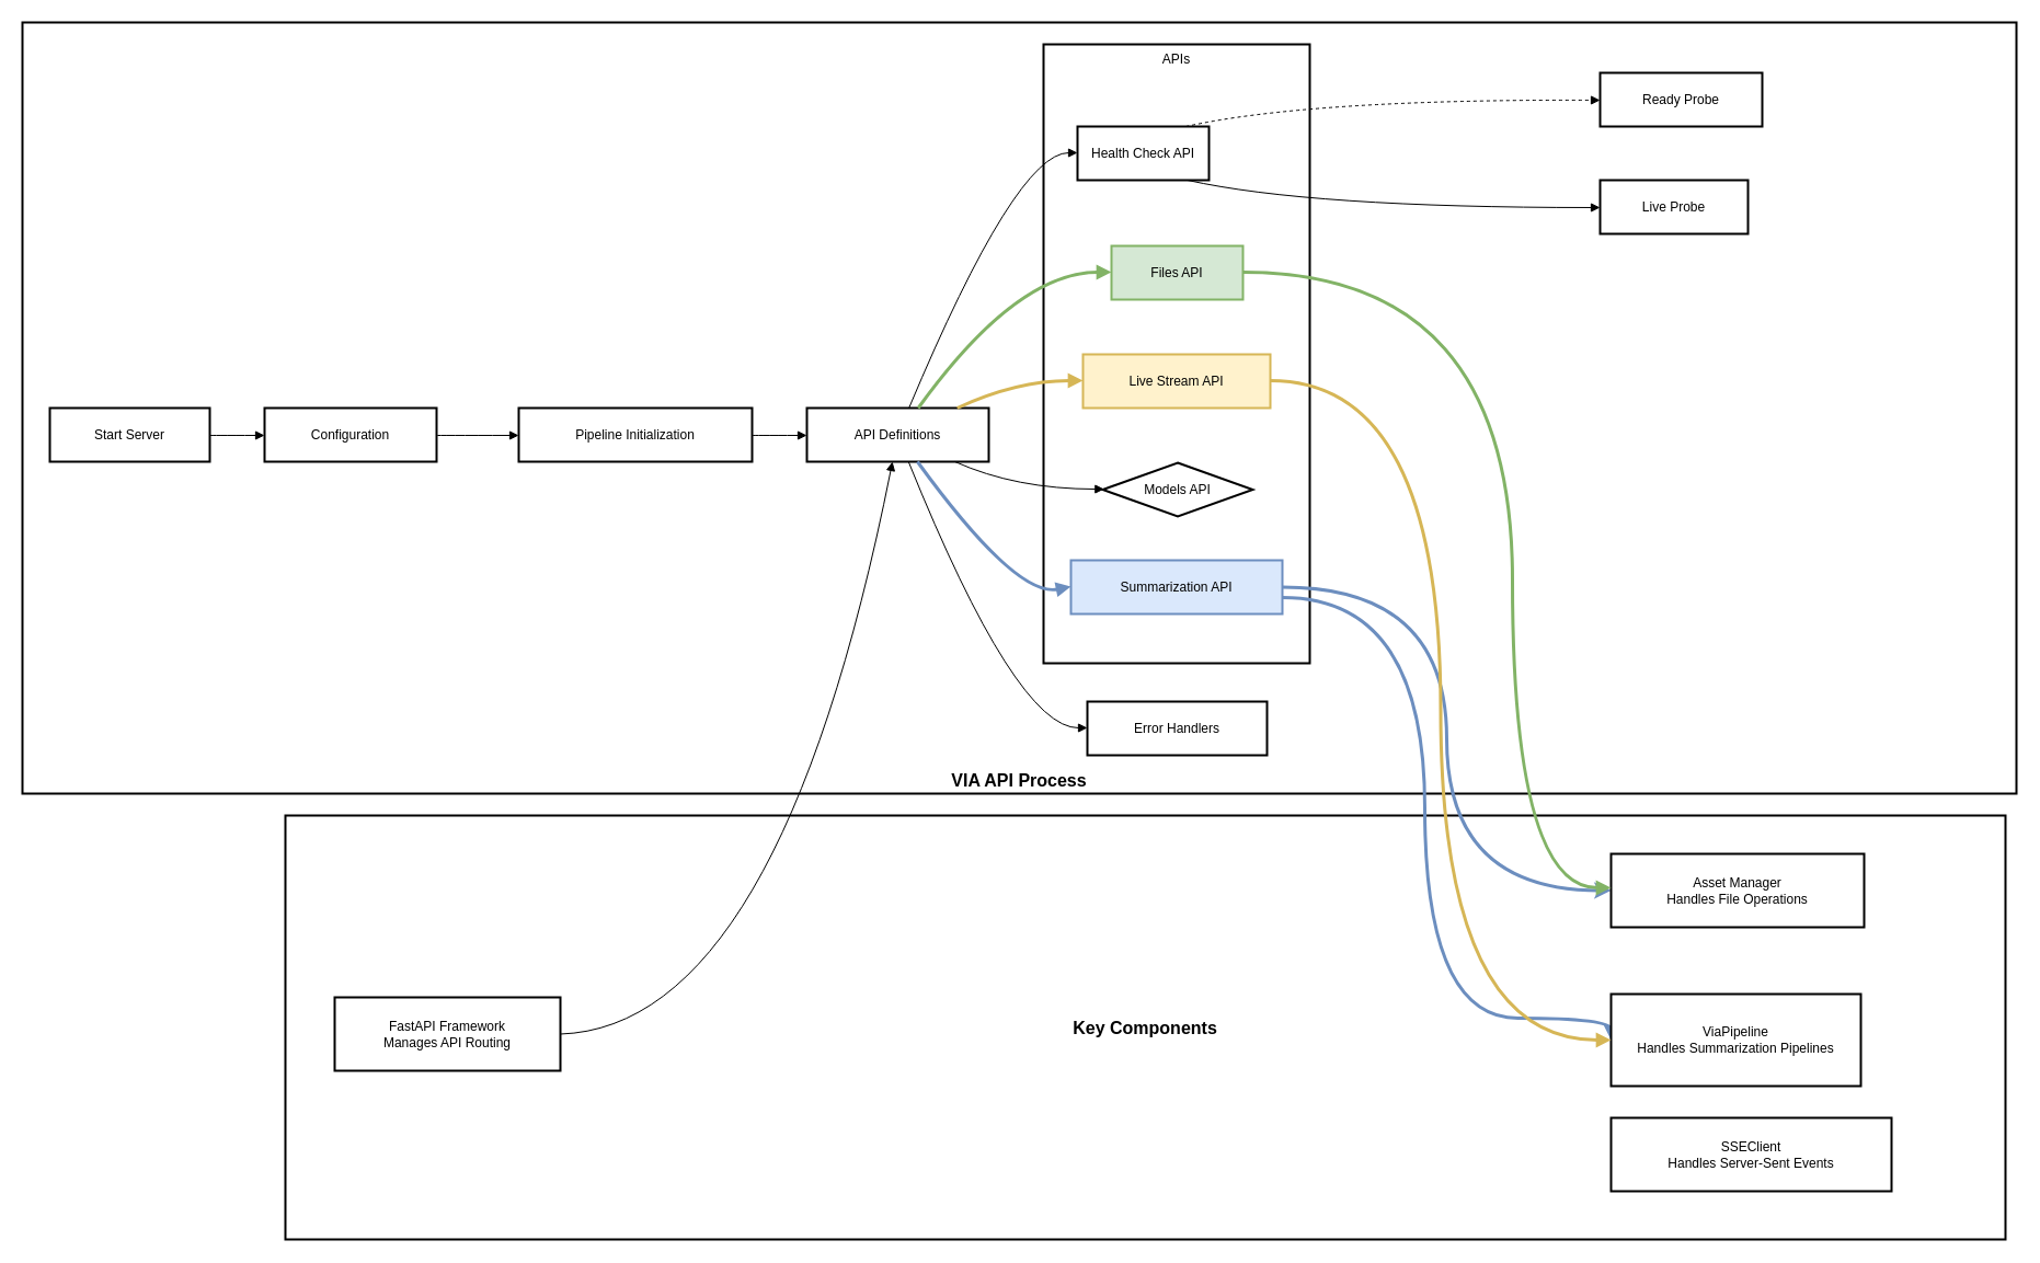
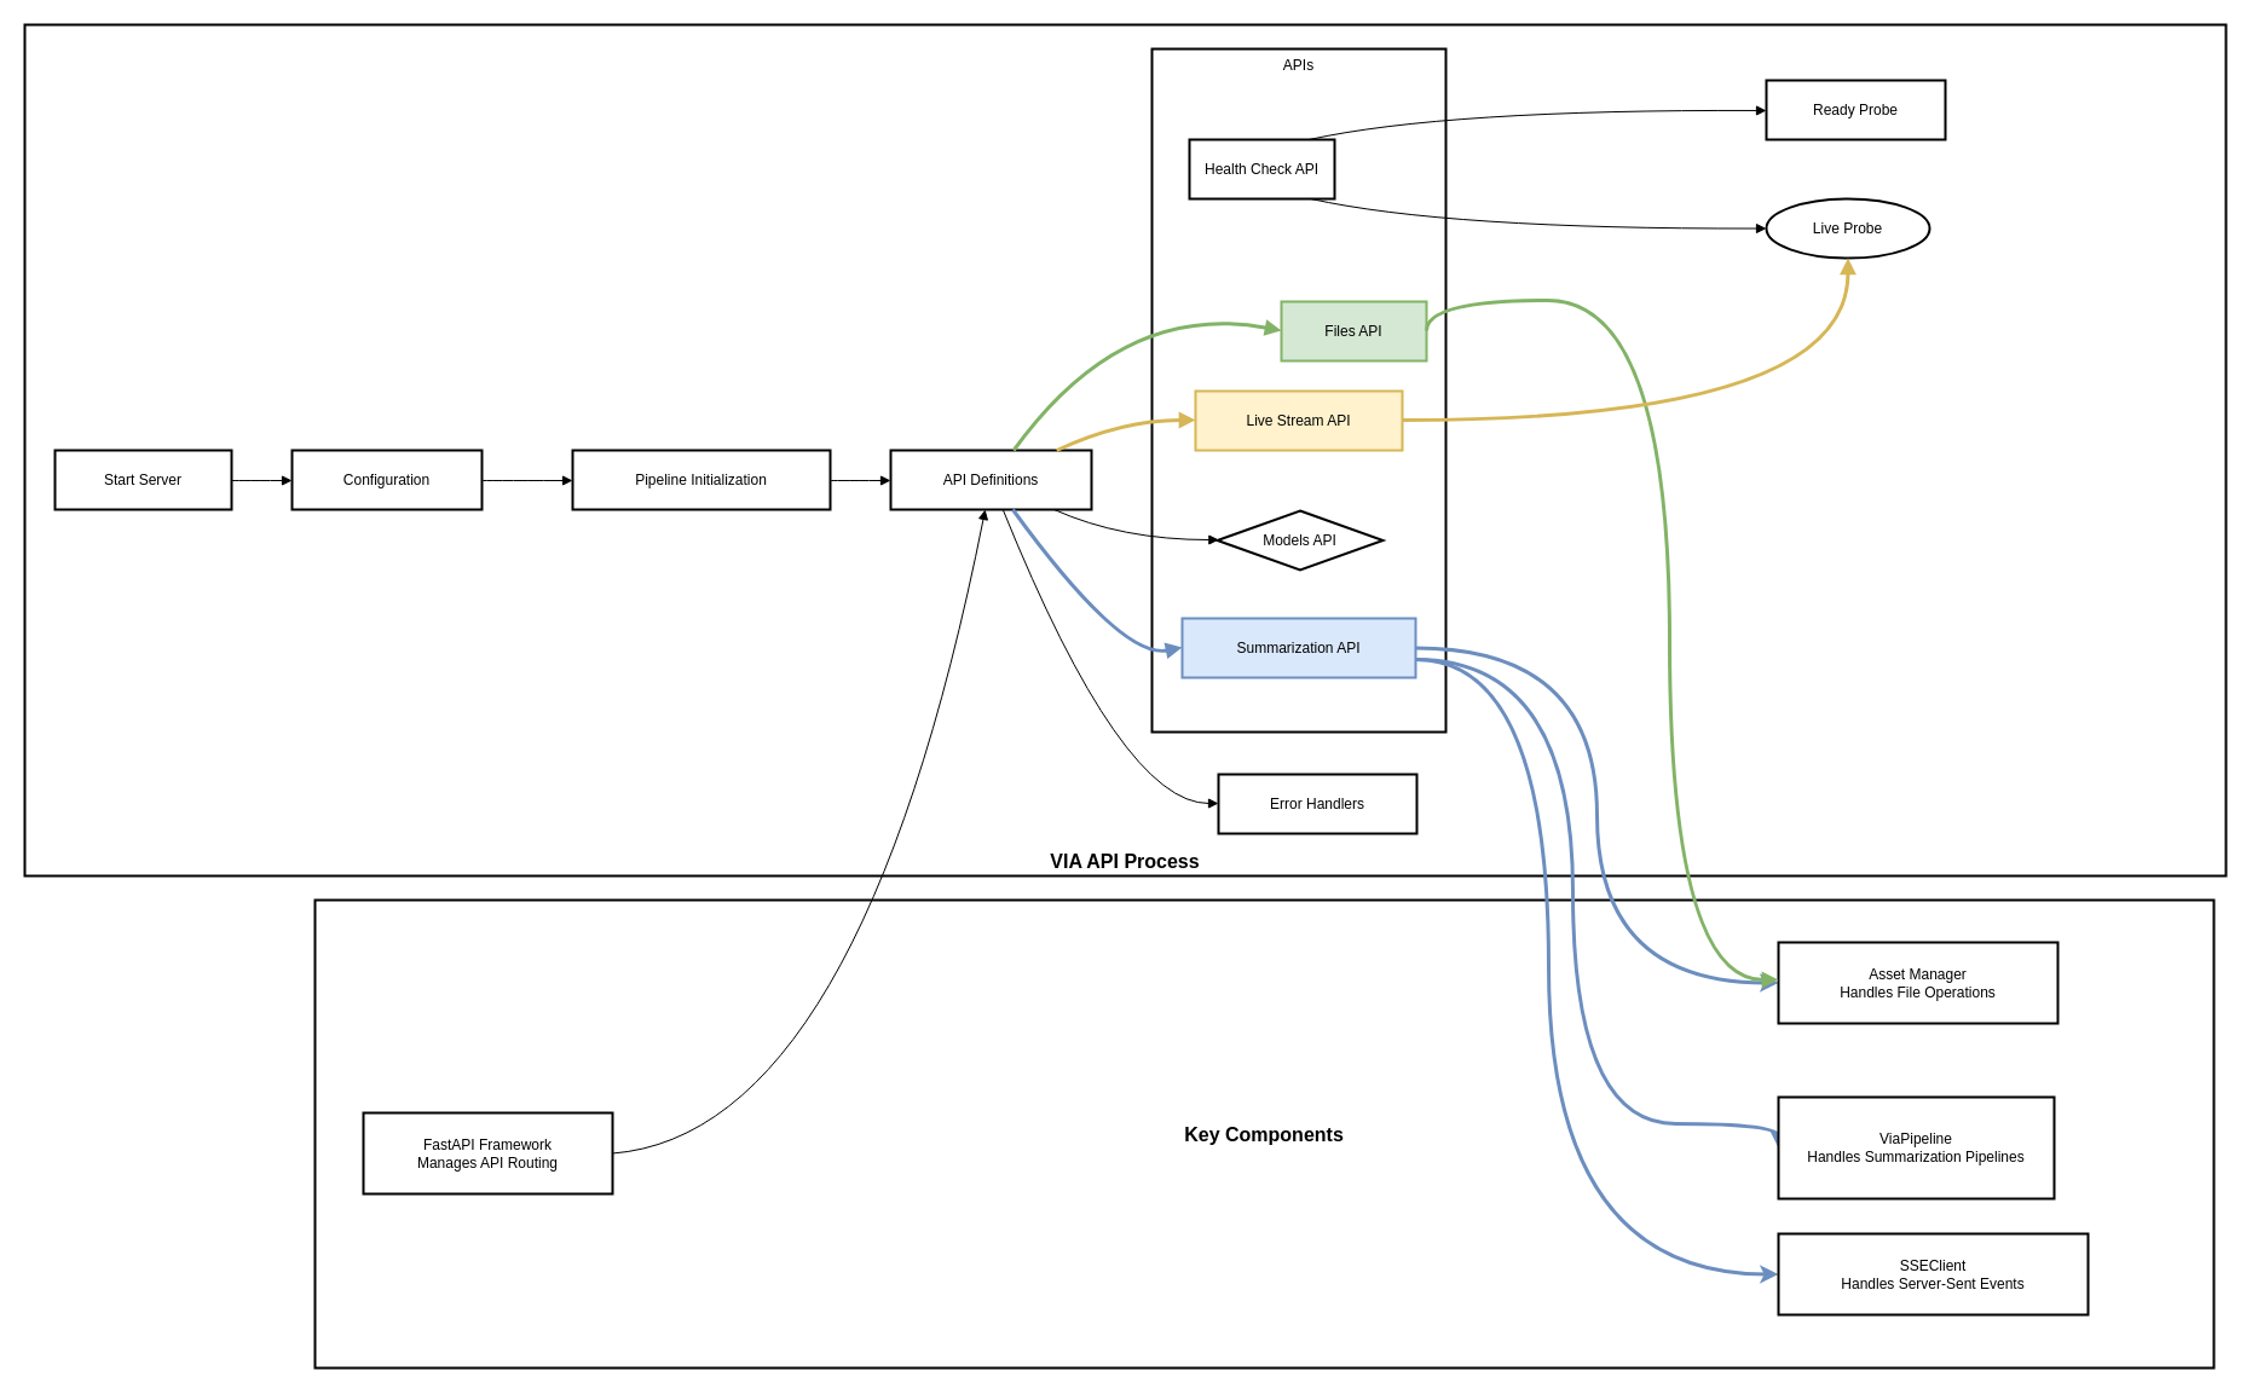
- <mxCell id="33" value="" style="curved=1;startArrow=none;endArrow=block;exitX=0.83;exitY=-0.01;entryX=0;entryY=0.51;rounded=0;dashed=1;" edge="1" parent="1" source="5" target="18"><mxGeometry relative="1" as="geometry"><Array as="points"><mxPoint x="1195" y="90" /></Array></mxGeometry></mxCell>
+ <mxCell id="33" value="" style="curved=1;startArrow=none;endArrow=block;exitX=0.83;exitY=-0.01;entryX=0;entryY=0.51;rounded=0;" edge="1" parent="1" source="5" target="18"><mxGeometry relative="1" as="geometry"><Array as="points"><mxPoint x="1195" y="90" /></Array></mxGeometry></mxCell>
- <mxCell id="19" value="Live Probe" style="whiteSpace=wrap;strokeWidth=2;" vertex="1" parent="1"><mxGeometry x="1460" y="164" width="135" height="49" as="geometry" /></mxCell>
+ <mxCell id="19" value="Live Probe" style="ellipse;whiteSpace=wrap;strokeWidth=2;" vertex="1" parent="1"><mxGeometry x="1460" y="164" width="135" height="49" as="geometry" /></mxCell>
- <mxCell id="27" value="" style="curved=1;startArrow=none;endArrow=block;exitX=0.56;exitY=0.01;entryX=0;entryY=0.49;rounded=0;" edge="1" parent="1" source="16" target="5"><mxGeometry relative="1" as="geometry"><Array as="points"><mxPoint x="927" y="139" /></Array></mxGeometry></mxCell>
- <mxCell id="6" value="Files API" style="whiteSpace=wrap;strokeWidth=2;fillColor=#d5e8d4;strokeColor=#82b366;" vertex="1" parent="1"><mxGeometry x="1014" y="224" width="120" height="49" as="geometry" /></mxCell>
+ <mxCell id="6" value="Files API" style="whiteSpace=wrap;strokeWidth=2;fillColor=#d5e8d4;strokeColor=#82b366;" vertex="1" parent="1"><mxGeometry x="1059" y="249" width="120" height="49" as="geometry" /></mxCell>
- <mxCell id="17" value="Error Handlers" style="whiteSpace=wrap;strokeWidth=2;" vertex="1" parent="1"><mxGeometry x="992" y="640" width="164" height="49" as="geometry" /></mxCell>
+ <mxCell id="17" value="Error Handlers" style="whiteSpace=wrap;strokeWidth=2;" vertex="1" parent="1"><mxGeometry x="1007" y="640" width="164" height="49" as="geometry" /></mxCell>
- <mxCell id="36" value="" style="startArrow=none;endArrow=block;exitX=1;exitY=0.49;entryX=0;entryY=0.5;rounded=0;entryDx=0;entryDy=0;edgeStyle=orthogonalEdgeStyle;curved=1;fillColor=#fff2cc;strokeColor=#d6b656;strokeWidth=3;" edge="1" parent="1" source="7" target="22"><mxGeometry relative="1" as="geometry" /></mxCell>
+ <mxCell id="36" value="" style="startArrow=none;endArrow=block;exitX=1;exitY=0.49;rounded=0;edgeStyle=orthogonalEdgeStyle;curved=1;fillColor=#fff2cc;strokeColor=#d6b656;strokeWidth=3;" edge="1" parent="1" source="7" target="19"><mxGeometry relative="1" as="geometry" /></mxCell>
+ <mxCell id="11" style="edgeStyle=orthogonalEdgeStyle;rounded=0;orthogonalLoop=1;jettySize=auto;html=1;entryX=0;entryY=0.5;entryDx=0;entryDy=0;curved=1;fillColor=#dae8fc;strokeColor=#6c8ebf;strokeWidth=3;" edge="1" parent="1" source="12" target="23"><mxGeometry relative="1" as="geometry"><Array as="points"><mxPoint x="1280" y="545" /><mxPoint x="1280" y="1053" /></Array></mxGeometry></mxCell>
- <mxCell id="20" value="FastAPI Framework&#10;Manages API Routing" style="whiteSpace=wrap;strokeWidth=2;" vertex="1" parent="1"><mxGeometry x="305" y="910" width="206" height="67" as="geometry" /></mxCell>
+ <mxCell id="20" value="FastAPI Framework&#10;Manages API Routing" style="whiteSpace=wrap;strokeWidth=2;" vertex="1" parent="1"><mxGeometry x="300" y="920" width="206" height="67" as="geometry" /></mxCell>
